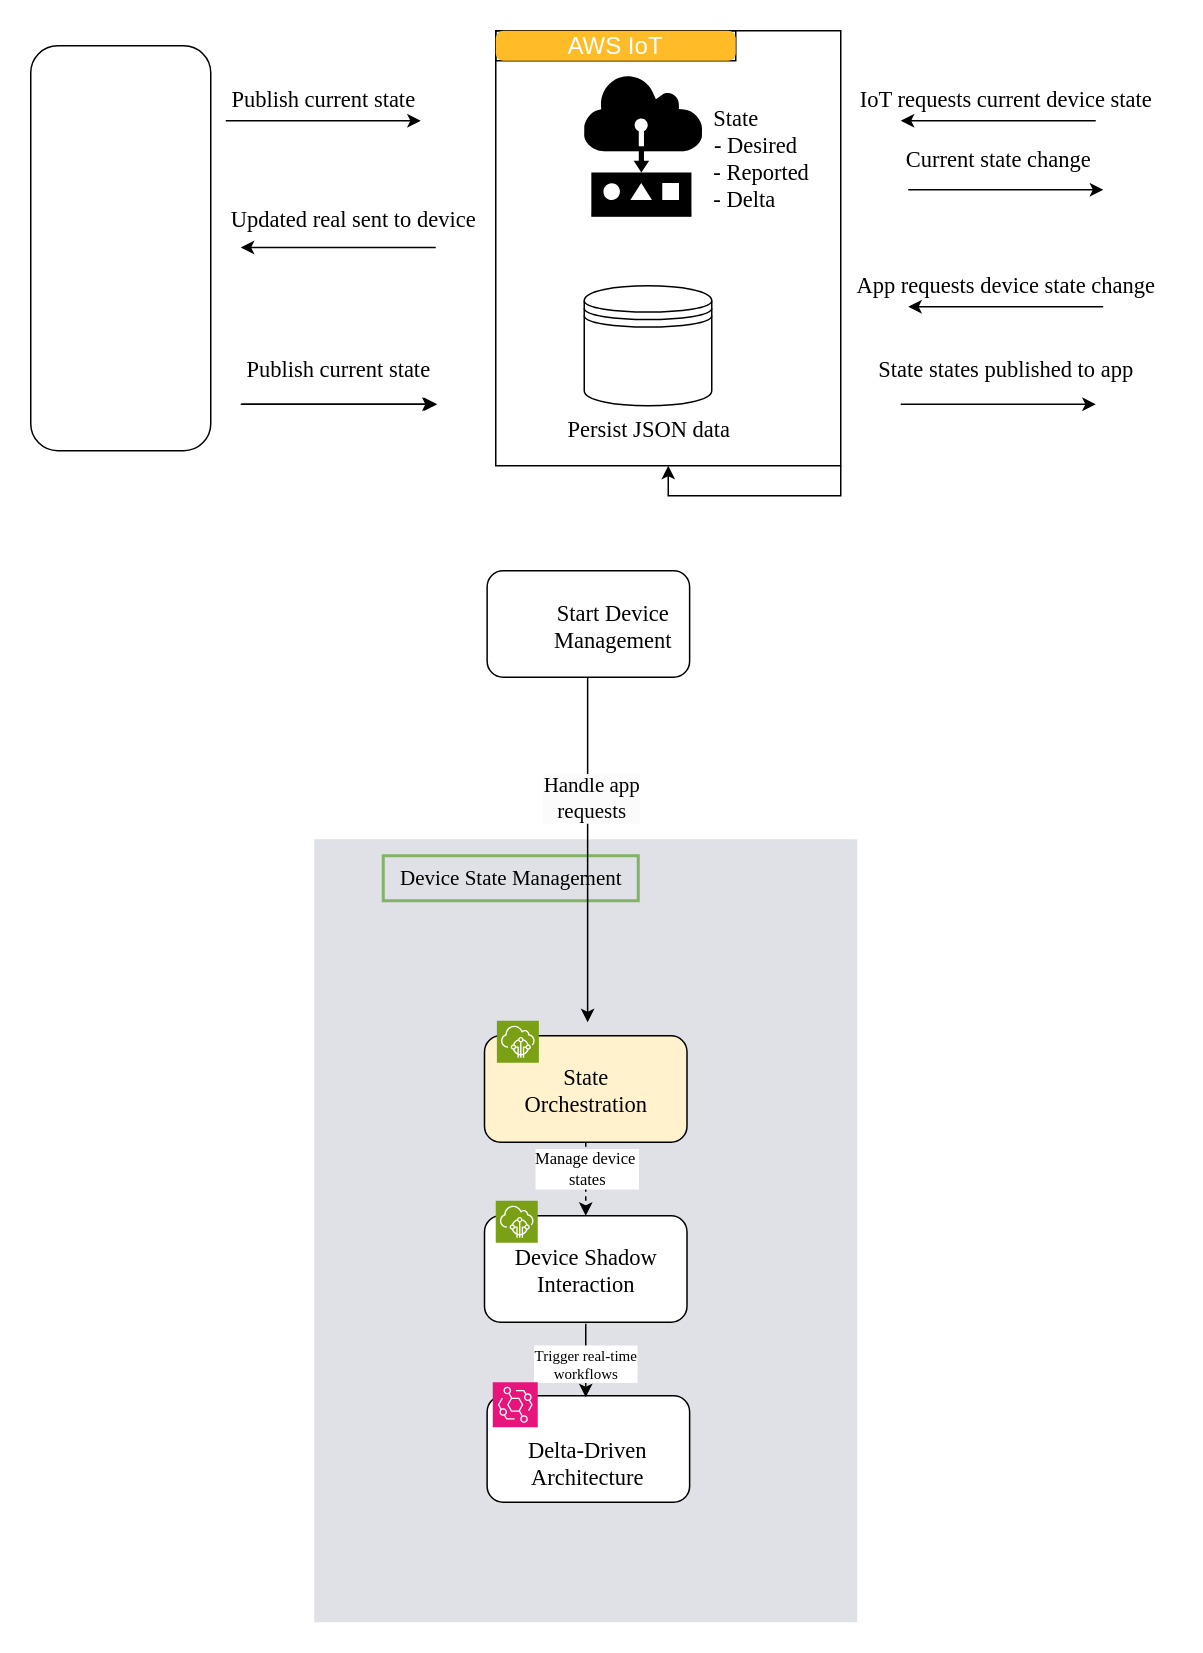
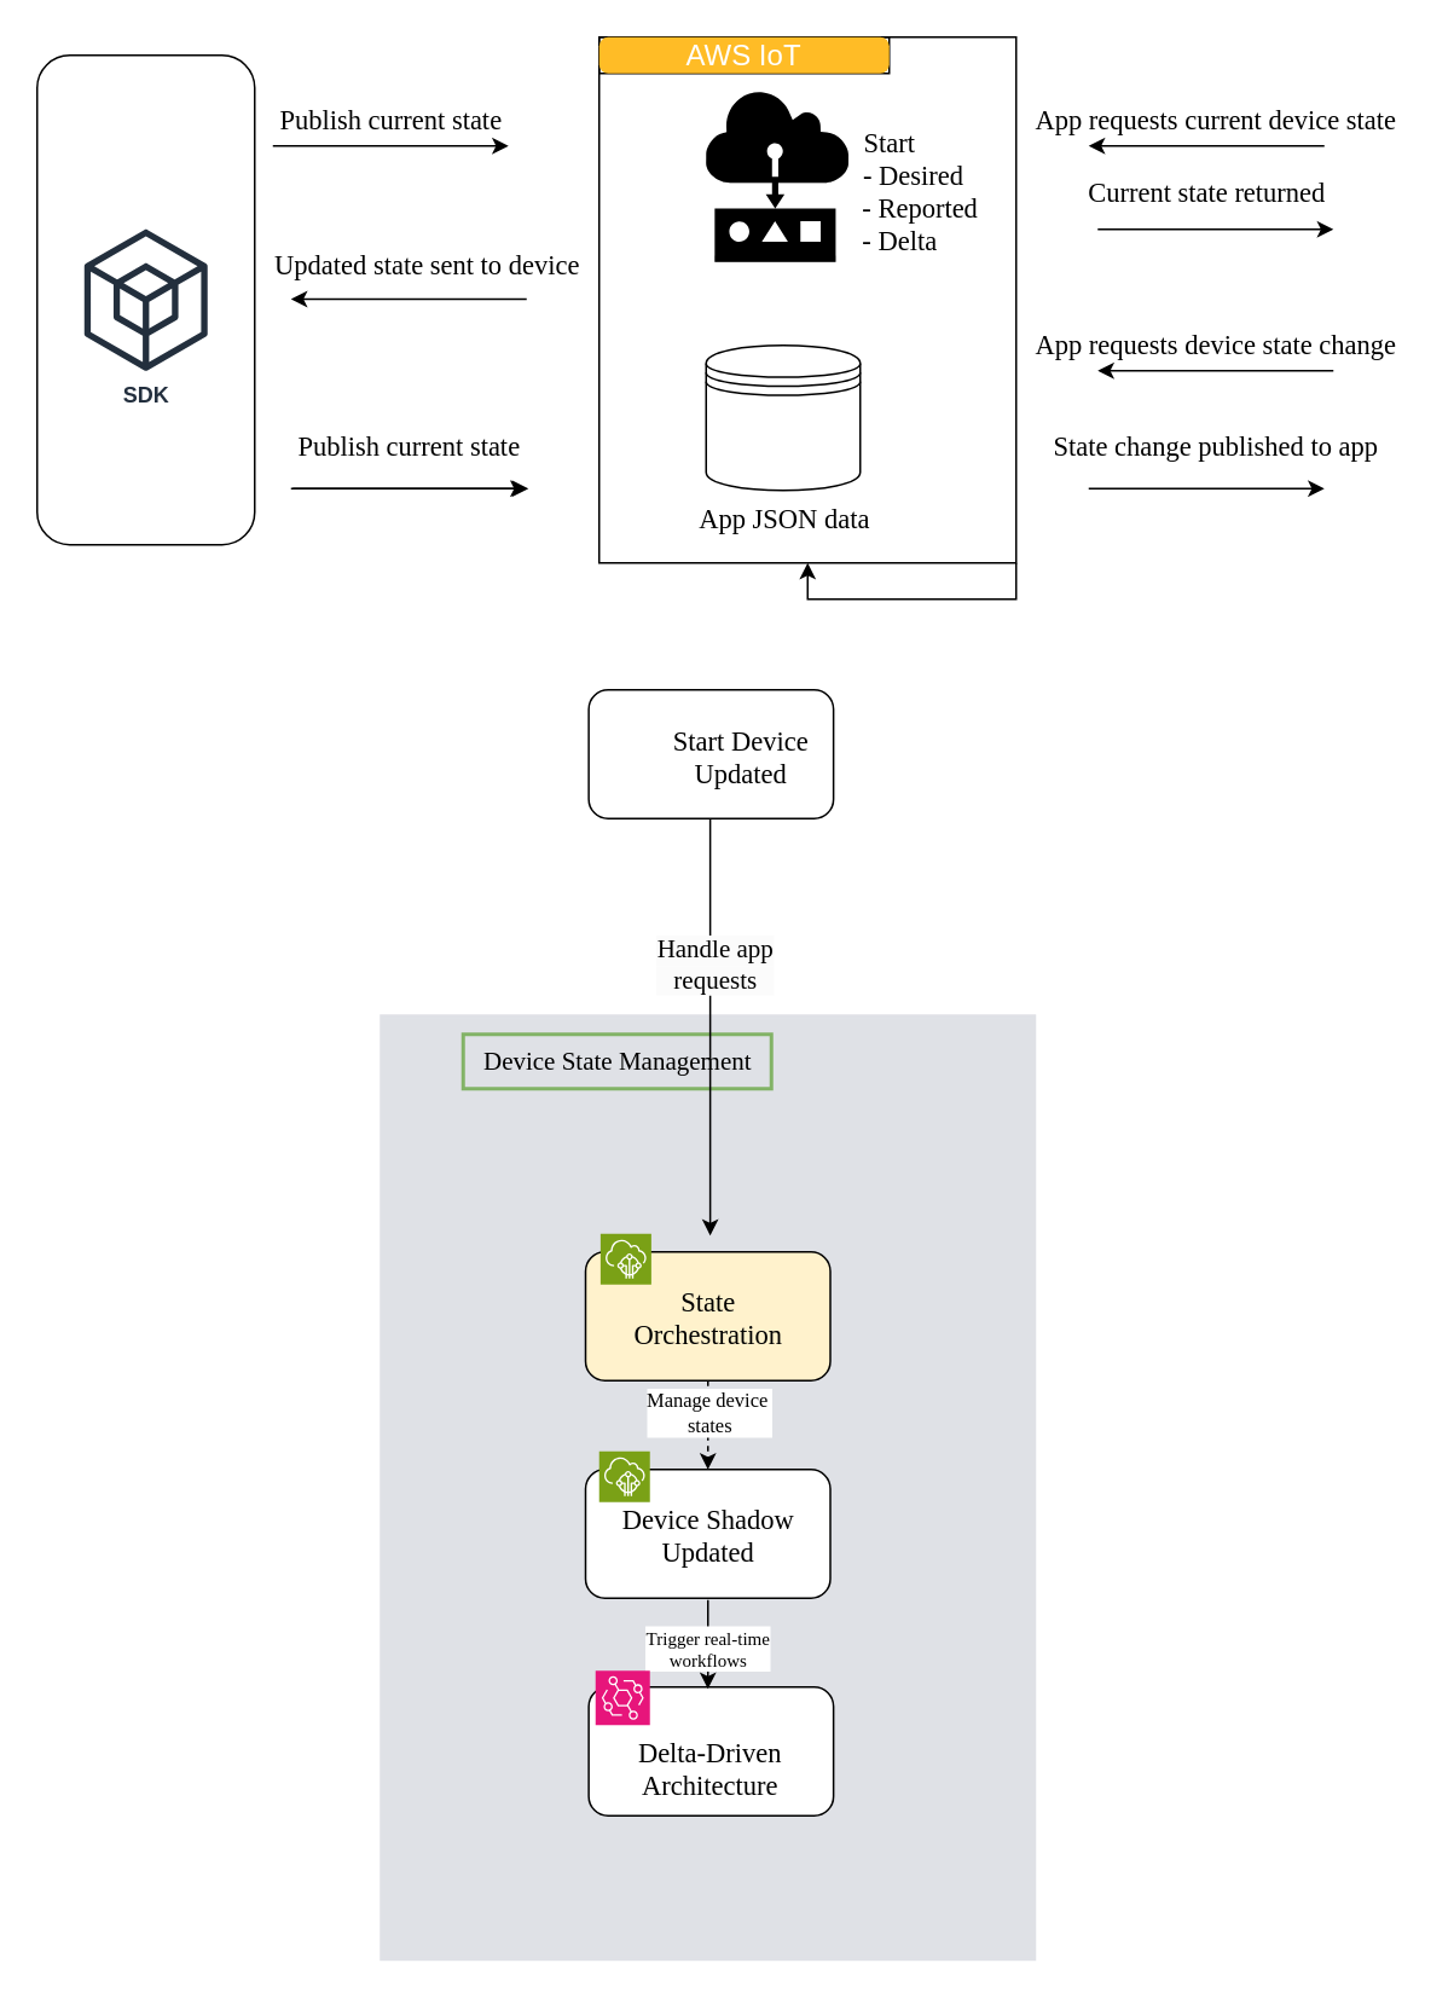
- <mxCell id="9" value="IoT requests current device state" style="text;html=1;align=center;verticalAlign=middle;resizable=0;points=[];autosize=1;strokeColor=none;fillColor=none;fontFamily=Times New Roman;fontSize=15;" vertex="1" parent="1"><mxGeometry x="560" y="50" width="220" height="30" as="geometry" /></mxCell>
+ <mxCell id="9" value="App requests current device state" style="text;html=1;align=center;verticalAlign=middle;resizable=0;points=[];autosize=1;strokeColor=none;fillColor=none;fontFamily=Times New Roman;fontSize=15;" vertex="1" parent="1"><mxGeometry x="560" y="50" width="220" height="30" as="geometry" /></mxCell>
- <mxCell id="13" value="&lt;h4&gt;&lt;span style=&quot;font-weight: normal;&quot;&gt;&lt;span style=&quot;background-color: initial;&quot;&gt;State&lt;br&gt;&lt;/span&gt;&lt;span style=&quot;background-color: initial;&quot;&gt;&amp;nbsp; &amp;nbsp; &amp;nbsp; &amp;nbsp;- Desired&lt;br&gt;&lt;/span&gt;&lt;span style=&quot;background-color: initial;&quot;&gt;&amp;nbsp; &amp;nbsp; &amp;nbsp; &amp;nbsp; &amp;nbsp;- Reported&lt;br&gt;&lt;/span&gt;&lt;span style=&quot;background-color: initial;&quot;&gt;&amp;nbsp; &amp;nbsp;- Delta&lt;/span&gt;&lt;/span&gt;&lt;/h4&gt;" style="text;html=1;align=center;verticalAlign=middle;resizable=0;points=[];autosize=1;strokeColor=none;fillColor=none;fontFamily=Times New Roman;fontSize=15;" vertex="1" parent="1"><mxGeometry x="430" y="40" width="120" height="130" as="geometry" /></mxCell>
+ <mxCell id="13" value="&lt;h4&gt;&lt;span style=&quot;font-weight: normal;&quot;&gt;&lt;span style=&quot;background-color: initial;&quot;&gt;Start&lt;br&gt;&lt;/span&gt;&lt;span style=&quot;background-color: initial;&quot;&gt;&amp;nbsp; &amp;nbsp; &amp;nbsp; &amp;nbsp;- Desired&lt;br&gt;&lt;/span&gt;&lt;span style=&quot;background-color: initial;&quot;&gt;&amp;nbsp; &amp;nbsp; &amp;nbsp; &amp;nbsp; &amp;nbsp;- Reported&lt;br&gt;&lt;/span&gt;&lt;span style=&quot;background-color: initial;&quot;&gt;&amp;nbsp; &amp;nbsp;- Delta&lt;/span&gt;&lt;/span&gt;&lt;/h4&gt;" style="text;html=1;align=center;verticalAlign=middle;resizable=0;points=[];autosize=1;strokeColor=none;fillColor=none;fontFamily=Times New Roman;fontSize=15;" vertex="1" parent="1"><mxGeometry x="430" y="40" width="120" height="130" as="geometry" /></mxCell>
- <mxCell id="10" value="Current state change" style="text;html=1;align=center;verticalAlign=middle;resizable=0;points=[];autosize=1;strokeColor=none;fillColor=none;fontFamily=Times New Roman;fontSize=15;" vertex="1" parent="1"><mxGeometry x="590" y="90" width="150" height="30" as="geometry" /></mxCell>
+ <mxCell id="10" value="Current state returned" style="text;html=1;align=center;verticalAlign=middle;resizable=0;points=[];autosize=1;strokeColor=none;fillColor=none;fontFamily=Times New Roman;fontSize=15;" vertex="1" parent="1"><mxGeometry x="590" y="90" width="150" height="30" as="geometry" /></mxCell>
- <mxCell id="7" value="Updated real sent to device" style="text;html=1;align=center;verticalAlign=middle;resizable=0;points=[];autosize=1;strokeColor=none;fillColor=none;fontFamily=Times New Roman;fontSize=15;" vertex="1" parent="1"><mxGeometry x="140" y="130" width="190" height="30" as="geometry" /></mxCell>
+ <mxCell id="7" value="Updated state sent to device" style="text;html=1;align=center;verticalAlign=middle;resizable=0;points=[];autosize=1;strokeColor=none;fillColor=none;fontFamily=Times New Roman;fontSize=15;" vertex="1" parent="1"><mxGeometry x="140" y="130" width="190" height="30" as="geometry" /></mxCell>
+ <mxCell id="5" value="&lt;b&gt;SDK&lt;br&gt;&lt;/b&gt;" style="sketch=0;outlineConnect=0;fontColor=#232F3E;gradientColor=none;fillColor=#232F3D;strokeColor=none;dashed=0;verticalLabelPosition=bottom;verticalAlign=top;align=center;html=1;fontSize=12;fontStyle=0;aspect=fixed;pointerEvents=1;shape=mxgraph.aws4.external_sdk;" vertex="1" parent="1"><mxGeometry x="46" y="126" width="68" height="78" as="geometry" /></mxCell>
- <mxCell id="12" value="State states published to app" style="text;html=1;align=center;verticalAlign=middle;resizable=0;points=[];autosize=1;strokeColor=none;fillColor=none;fontFamily=Times New Roman;fontSize=15;" vertex="1" parent="1"><mxGeometry x="570" y="230" width="200" height="30" as="geometry" /></mxCell>
+ <mxCell id="12" value="State change published to app" style="text;html=1;align=center;verticalAlign=middle;resizable=0;points=[];autosize=1;strokeColor=none;fillColor=none;fontFamily=Times New Roman;fontSize=15;" vertex="1" parent="1"><mxGeometry x="570" y="230" width="200" height="30" as="geometry" /></mxCell>
- <mxCell id="14" value="Persist JSON data" style="text;html=1;align=center;verticalAlign=middle;resizable=0;points=[];autosize=1;strokeColor=none;fillColor=none;fontFamily=Times New Roman;fontSize=15;" vertex="1" parent="1"><mxGeometry x="366.5" y="270" width="130" height="30" as="geometry" /></mxCell>
+ <mxCell id="14" value="App JSON data" style="text;html=1;align=center;verticalAlign=middle;resizable=0;points=[];autosize=1;strokeColor=none;fillColor=none;fontFamily=Times New Roman;fontSize=15;" vertex="1" parent="1"><mxGeometry x="366.5" y="270" width="130" height="30" as="geometry" /></mxCell>
- <mxCell id="29" value="Start Device&#10;Management" style="text;html=1;align=center;verticalAlign=middle;resizable=0;points=[];autosize=1;strokeColor=none;fillColor=none;fontFamily=Times New Roman;fontSize=15;perimeterSpacing=0;" vertex="1" parent="1"><mxGeometry x="358.25" y="391.5" width="100" height="50" as="geometry" /></mxCell>
+ <mxCell id="29" value="Start Device&#10;Updated" style="text;html=1;align=center;verticalAlign=middle;resizable=0;points=[];autosize=1;strokeColor=none;fillColor=none;fontFamily=Times New Roman;fontSize=15;perimeterSpacing=0;" vertex="1" parent="1"><mxGeometry x="358.25" y="391.5" width="100" height="50" as="geometry" /></mxCell>
- <mxCell id="35" value="&lt;div style=&quot;font-size: 15px;&quot;&gt;&lt;font style=&quot;font-size: 15px;&quot; face=&quot;Times New Roman&quot;&gt;Device Shadow&lt;/font&gt;&lt;/div&gt;&lt;div style=&quot;font-size: 15px;&quot;&gt;&lt;font style=&quot;font-size: 15px;&quot; face=&quot;qIgscWND54eTWHcwJK6v&quot;&gt;Interaction&lt;/font&gt;&lt;/div&gt;" style="rounded=1;whiteSpace=wrap;html=1;" vertex="1" parent="1"><mxGeometry x="322.5" y="810" width="135" height="71" as="geometry" /></mxCell>
+ <mxCell id="35" value="&lt;div style=&quot;font-size: 15px;&quot;&gt;&lt;font style=&quot;font-size: 15px;&quot; face=&quot;Times New Roman&quot;&gt;Device Shadow&lt;/font&gt;&lt;/div&gt;&lt;div style=&quot;font-size: 15px;&quot;&gt;&lt;font style=&quot;font-size: 15px;&quot; face=&quot;qIgscWND54eTWHcwJK6v&quot;&gt;Updated&lt;/font&gt;&lt;/div&gt;" style="rounded=1;whiteSpace=wrap;html=1;" vertex="1" parent="1"><mxGeometry x="322.5" y="810" width="135" height="71" as="geometry" /></mxCell>
